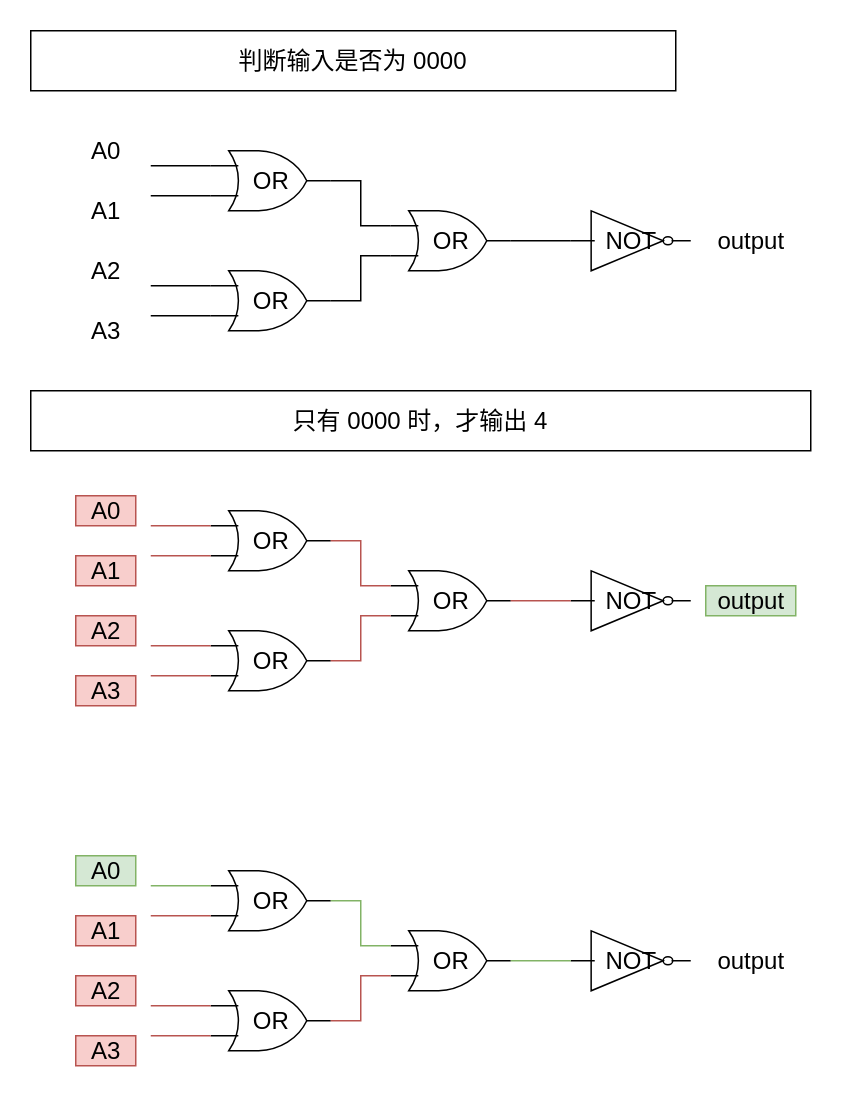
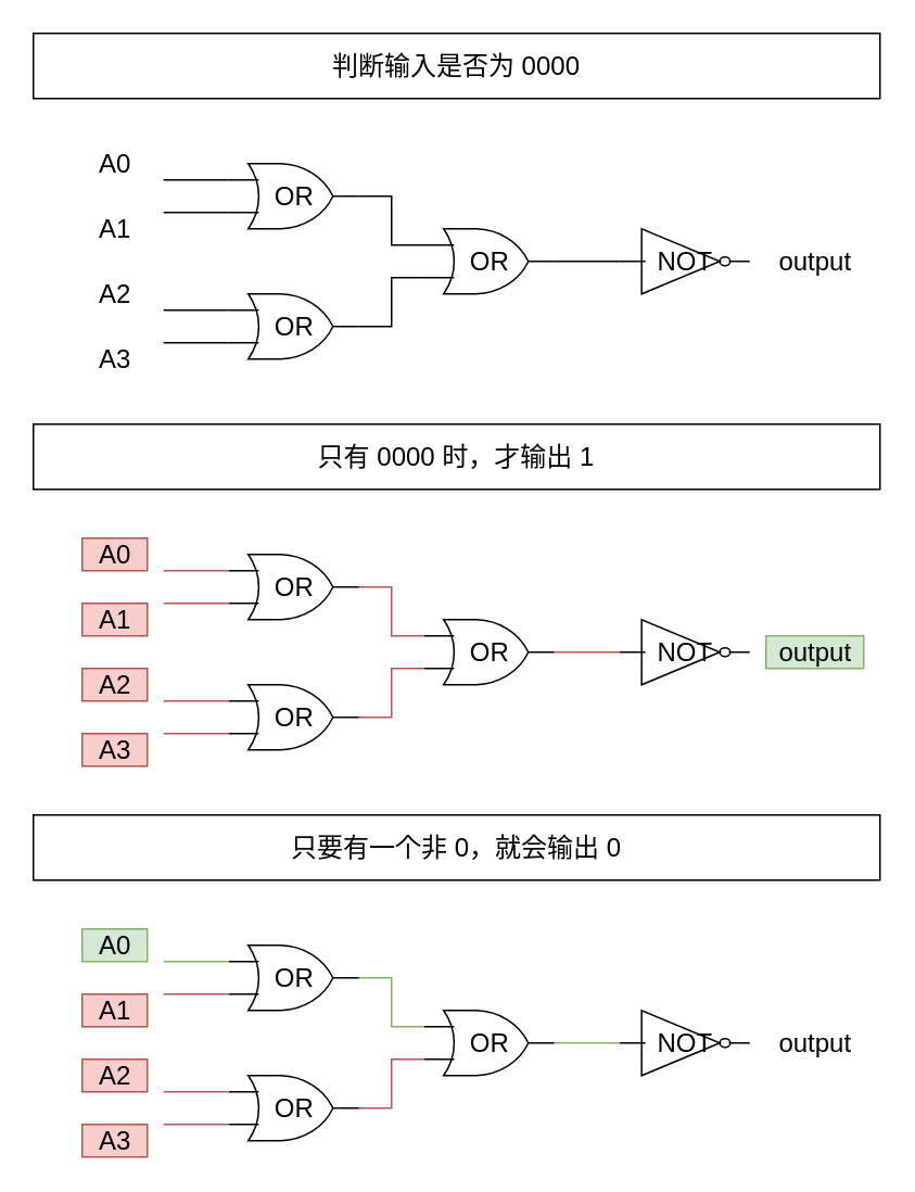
- <mxCell id="2" value="判断输入是否为 0000" style="rounded=0;whiteSpace=wrap;html=1;fontSize=16;strokeColor=#000000;fillColor=none;container=0;" parent="1" vertex="1"><mxGeometry x="20" y="20" width="430" height="40" as="geometry" /></mxCell>
+ <mxCell id="2" value="判断输入是否为 0000" style="rounded=0;whiteSpace=wrap;html=1;fontSize=16;strokeColor=#000000;fillColor=none;container=0;" parent="1" vertex="1"><mxGeometry x="20" y="20" width="520" height="40" as="geometry" /></mxCell>
- <mxCell id="19" value="只有 0000 时，才输出 4" style="rounded=0;whiteSpace=wrap;html=1;fontSize=16;strokeColor=#000000;fillColor=none;container=0;" parent="1" vertex="1"><mxGeometry x="20" y="260" width="520" height="40" as="geometry" /></mxCell>
+ <mxCell id="19" value="只有 0000 时，才输出 1" style="rounded=0;whiteSpace=wrap;html=1;fontSize=16;strokeColor=#000000;fillColor=none;container=0;" parent="1" vertex="1"><mxGeometry x="20" y="260" width="520" height="40" as="geometry" /></mxCell>
+ <mxCell id="36" value="只要有一个非 0，就会输出 0" style="rounded=0;whiteSpace=wrap;html=1;fontSize=16;strokeColor=#000000;fillColor=none;container=0;" parent="1" vertex="1"><mxGeometry x="20" y="500" width="520" height="40" as="geometry" /></mxCell>
